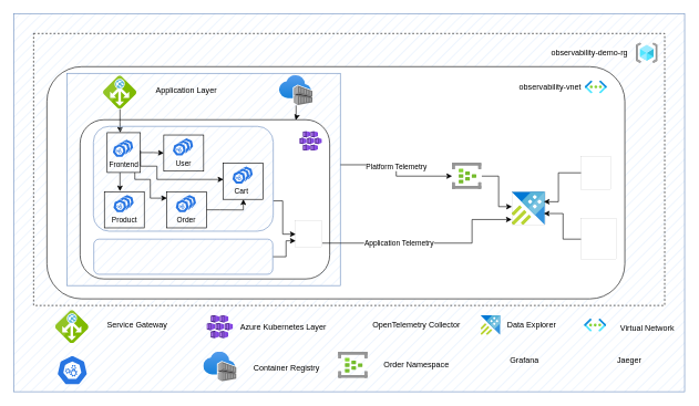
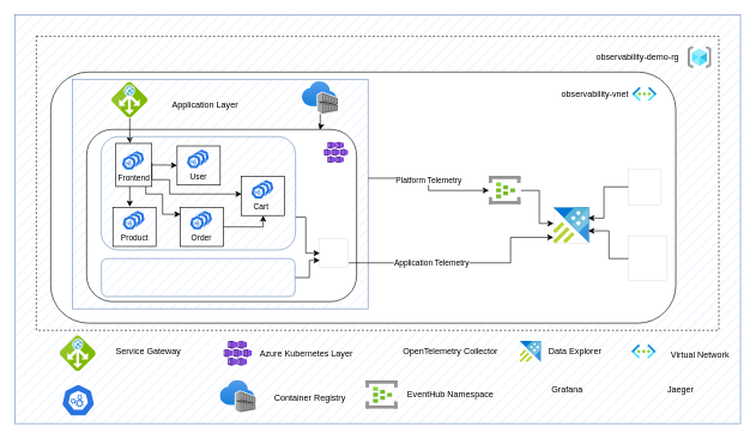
- <mxCell id="31" value="Application Layer" style="text;html=1;align=center;verticalAlign=middle;whiteSpace=wrap;rounded=0;" parent="1" vertex="1"><mxGeometry x="219.77" y="121" width="120" height="30" as="geometry" /></mxCell>
+ <mxCell id="31" value="Application Layer" style="text;html=1;align=center;verticalAlign=middle;whiteSpace=wrap;rounded=0;" parent="1" vertex="1"><mxGeometry x="224.77" y="131" width="120" height="30" as="geometry" /></mxCell>
- <mxCell id="27" value="Order Namespace" style="text;html=1;align=center;verticalAlign=middle;whiteSpace=wrap;rounded=0;" parent="1" vertex="1"><mxGeometry x="559" y="535" width="135" height="30" as="geometry" /></mxCell>
+ <mxCell id="27" value="EventHub Namespace" style="text;html=1;align=center;verticalAlign=middle;whiteSpace=wrap;rounded=0;" parent="1" vertex="1"><mxGeometry x="559" y="535" width="135" height="30" as="geometry" /></mxCell>
